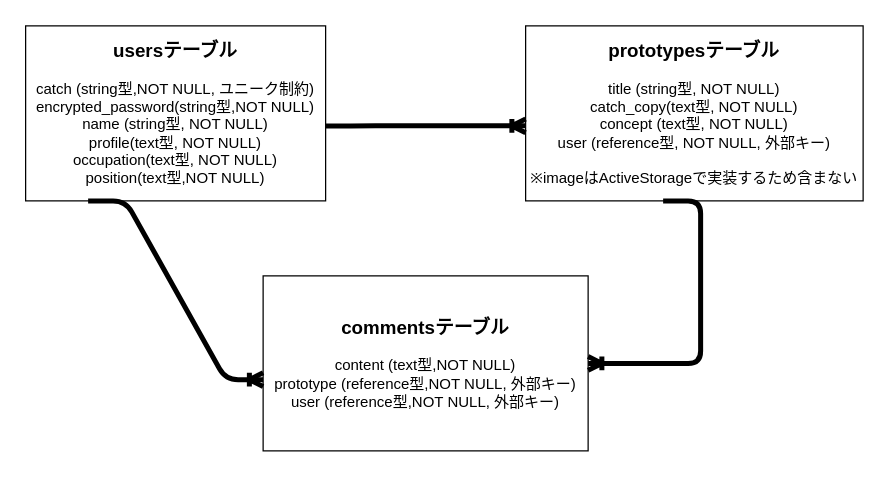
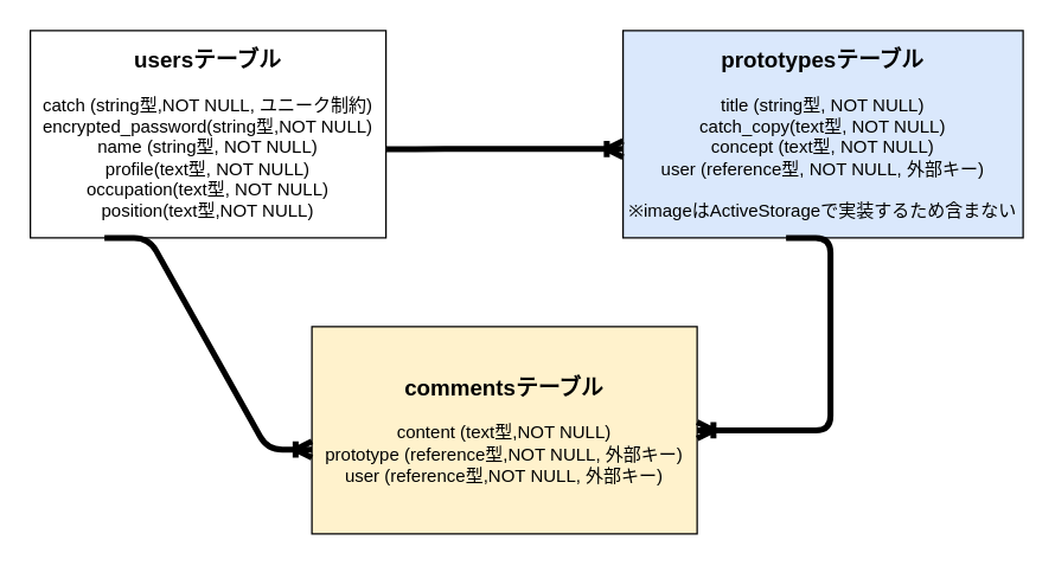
- <mxCell id="3" value="&lt;b&gt;&lt;font style=&quot;font-size: 15px&quot;&gt;prototypesテーブル&lt;/font&gt;&lt;/b&gt;&lt;br&gt;&lt;br&gt;title (string型, NOT NULL)&lt;br&gt;catch_copy(text型, NOT NULL)&lt;br&gt;concept (text型, NOT NULL)&lt;br&gt;user (reference型, NOT NULL, 外部キー)&lt;br&gt;&lt;br&gt;※imageはActiveStorageで実装するため含まない" style="rounded=0;whiteSpace=wrap;html=1;" vertex="1" parent="1"><mxGeometry x="420" y="20" width="270" height="140" as="geometry" /></mxCell>
+ <mxCell id="3" value="&lt;b&gt;&lt;font style=&quot;font-size: 15px&quot;&gt;prototypesテーブル&lt;/font&gt;&lt;/b&gt;&lt;br&gt;&lt;br&gt;title (string型, NOT NULL)&lt;br&gt;catch_copy(text型, NOT NULL)&lt;br&gt;concept (text型, NOT NULL)&lt;br&gt;user (reference型, NOT NULL, 外部キー)&lt;br&gt;&lt;br&gt;※imageはActiveStorageで実装するため含まない" style="rounded=0;whiteSpace=wrap;html=1;fillColor=#dae8fc;" vertex="1" parent="1"><mxGeometry x="420" y="20" width="270" height="140" as="geometry" /></mxCell>
- <mxCell id="4" value="&lt;b&gt;&lt;font style=&quot;font-size: 15px&quot;&gt;commentsテーブル&lt;/font&gt;&lt;/b&gt;&lt;br&gt;&lt;br&gt;content (text型,NOT NULL)&lt;br&gt;prototype (reference型,NOT NULL, 外部キー)&lt;br&gt;user (reference型,NOT NULL, 外部キー)" style="rounded=0;whiteSpace=wrap;html=1;" vertex="1" parent="1"><mxGeometry x="210" y="220" width="260" height="140" as="geometry" /></mxCell>
+ <mxCell id="4" value="&lt;b&gt;&lt;font style=&quot;font-size: 15px&quot;&gt;commentsテーブル&lt;/font&gt;&lt;/b&gt;&lt;br&gt;&lt;br&gt;content (text型,NOT NULL)&lt;br&gt;prototype (reference型,NOT NULL, 外部キー)&lt;br&gt;user (reference型,NOT NULL, 外部キー)" style="rounded=0;whiteSpace=wrap;html=1;fillColor=#fff2cc;" vertex="1" parent="1"><mxGeometry x="210" y="220" width="260" height="140" as="geometry" /></mxCell>
